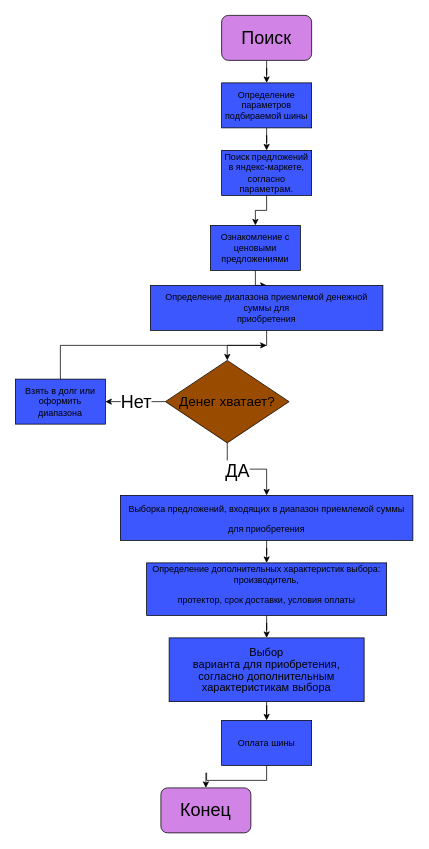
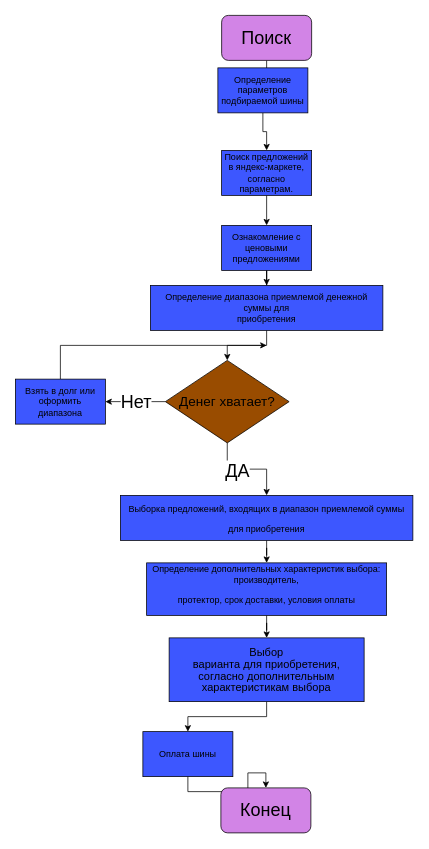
- <mxCell id="5" value="Определение параметров подбираемой шины" style="rounded=0;whiteSpace=wrap;html=1;fillColor=#3D57FF;" vertex="1" parent="1"><mxGeometry x="295" y="110" width="120" height="60" as="geometry" /></mxCell>
+ <mxCell id="5" value="Определение параметров подбираемой шины" style="rounded=0;whiteSpace=wrap;html=1;fillColor=#3D57FF;" vertex="1" parent="1"><mxGeometry x="290" y="90" width="120" height="60" as="geometry" /></mxCell>
- <mxCell id="9" value="&lt;p class=&quot;MsoNormal&quot;&gt;Ознакомление с ценовыми предложениями&lt;/p&gt;" style="whiteSpace=wrap;html=1;fillColor=#3D57FF;rounded=0;" vertex="1" parent="1"><mxGeometry x="280" y="300" width="120" height="60" as="geometry" /></mxCell>
+ <mxCell id="9" value="&lt;p class=&quot;MsoNormal&quot;&gt;Ознакомление с ценовыми предложениями&lt;/p&gt;" style="whiteSpace=wrap;html=1;fillColor=#3D57FF;rounded=0;" vertex="1" parent="1"><mxGeometry x="295" y="300" width="120" height="60" as="geometry" /></mxCell>
- <mxCell id="18" value="&lt;span style=&quot;background-color: initial;&quot;&gt;Оплата шины&lt;/span&gt;&lt;br&gt;" style="whiteSpace=wrap;html=1;fillColor=#3D57FF;rounded=0;" vertex="1" parent="1"><mxGeometry x="295" y="960" width="120" height="60" as="geometry" /></mxCell>
+ <mxCell id="18" value="&lt;span style=&quot;background-color: initial;&quot;&gt;Оплата шины&lt;/span&gt;&lt;br&gt;" style="whiteSpace=wrap;html=1;fillColor=#3D57FF;rounded=0;" vertex="1" parent="1"><mxGeometry x="190" y="975" width="120" height="60" as="geometry" /></mxCell>
- <mxCell id="20" value="&lt;font style=&quot;font-size: 24px;&quot;&gt;Конец&lt;/font&gt;" style="rounded=1;whiteSpace=wrap;html=1;fillColor=#D284E6;" vertex="1" parent="1"><mxGeometry x="214" y="1050" width="120" height="60" as="geometry" /></mxCell>
+ <mxCell id="20" value="&lt;font style=&quot;font-size: 24px;&quot;&gt;Конец&lt;/font&gt;" style="rounded=1;whiteSpace=wrap;html=1;fillColor=#D284E6;" vertex="1" parent="1"><mxGeometry x="294" y="1050" width="120" height="60" as="geometry" /></mxCell>
